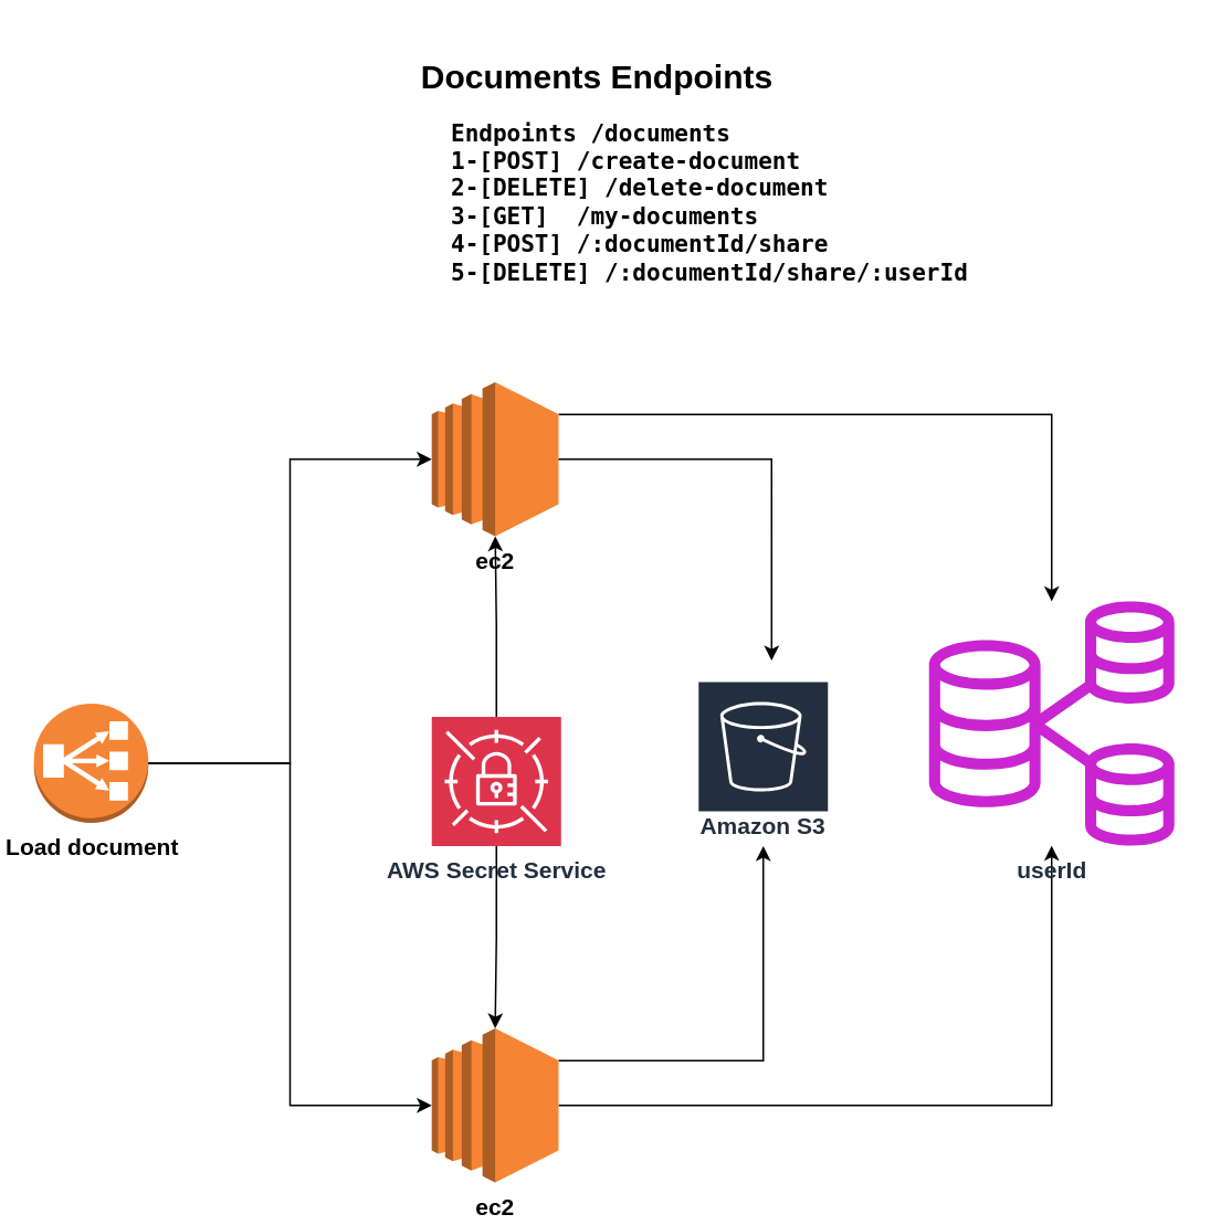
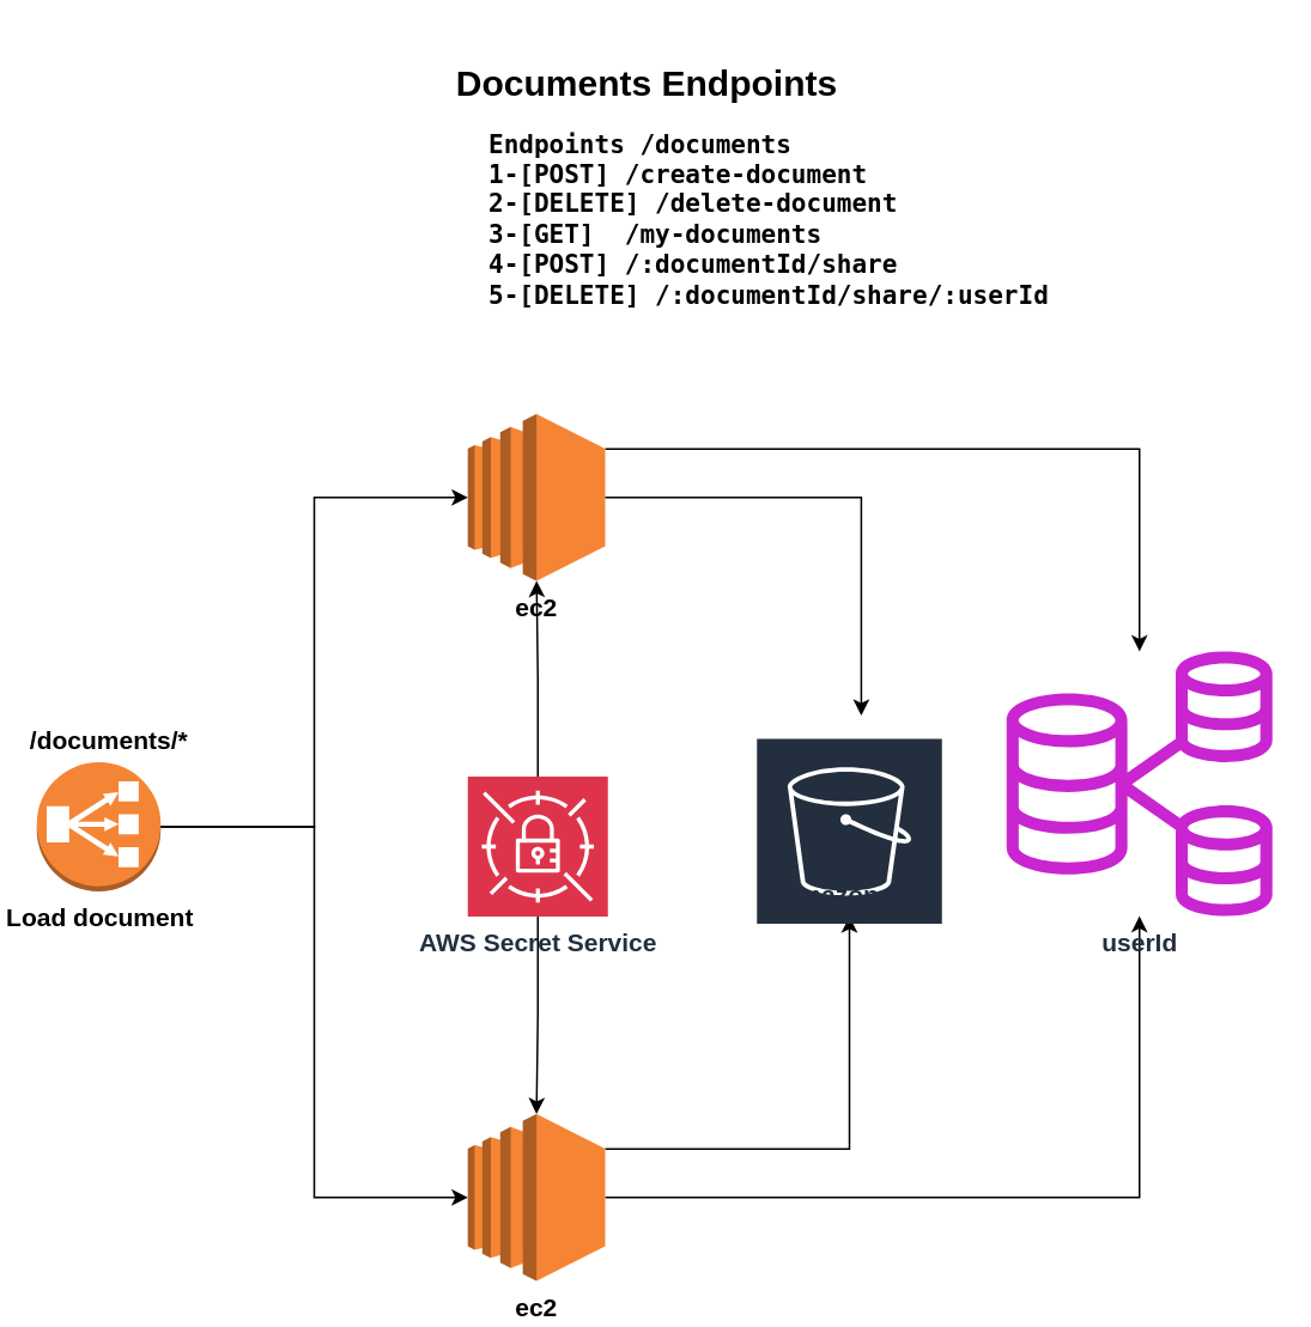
+ <mxCell id="18" value="/documents/*" style="text;html=1;align=center;verticalAlign=middle;whiteSpace=wrap;rounded=0;fontSize=14;fontStyle=1" vertex="1" parent="1"><mxGeometry x="20" y="400" width="81" height="24" as="geometry" /></mxCell>
- <mxCell id="15" value="Amazon S3" style="sketch=0;outlineConnect=0;fontColor=#232F3E;gradientColor=none;strokeColor=#ffffff;fillColor=#232F3E;dashed=0;verticalLabelPosition=middle;verticalAlign=bottom;align=center;html=1;whiteSpace=wrap;fontSize=14;fontStyle=1;spacing=3;shape=mxgraph.aws4.productIcon;prIcon=mxgraph.aws4.s3;" vertex="1" parent="1"><mxGeometry x="420" y="410" width="80" height="100" as="geometry" /></mxCell>
+ <mxCell id="15" value="Amazon S3" style="sketch=0;outlineConnect=0;fontColor=#232F3E;gradientColor=none;strokeColor=#ffffff;fillColor=#232F3E;dashed=0;verticalLabelPosition=middle;verticalAlign=bottom;align=center;html=1;whiteSpace=wrap;fontSize=14;fontStyle=1;spacing=3;shape=mxgraph.aws4.productIcon;prIcon=mxgraph.aws4.s3;" vertex="1" parent="1"><mxGeometry x="420" y="410" width="105" height="100" as="geometry" /></mxCell>
